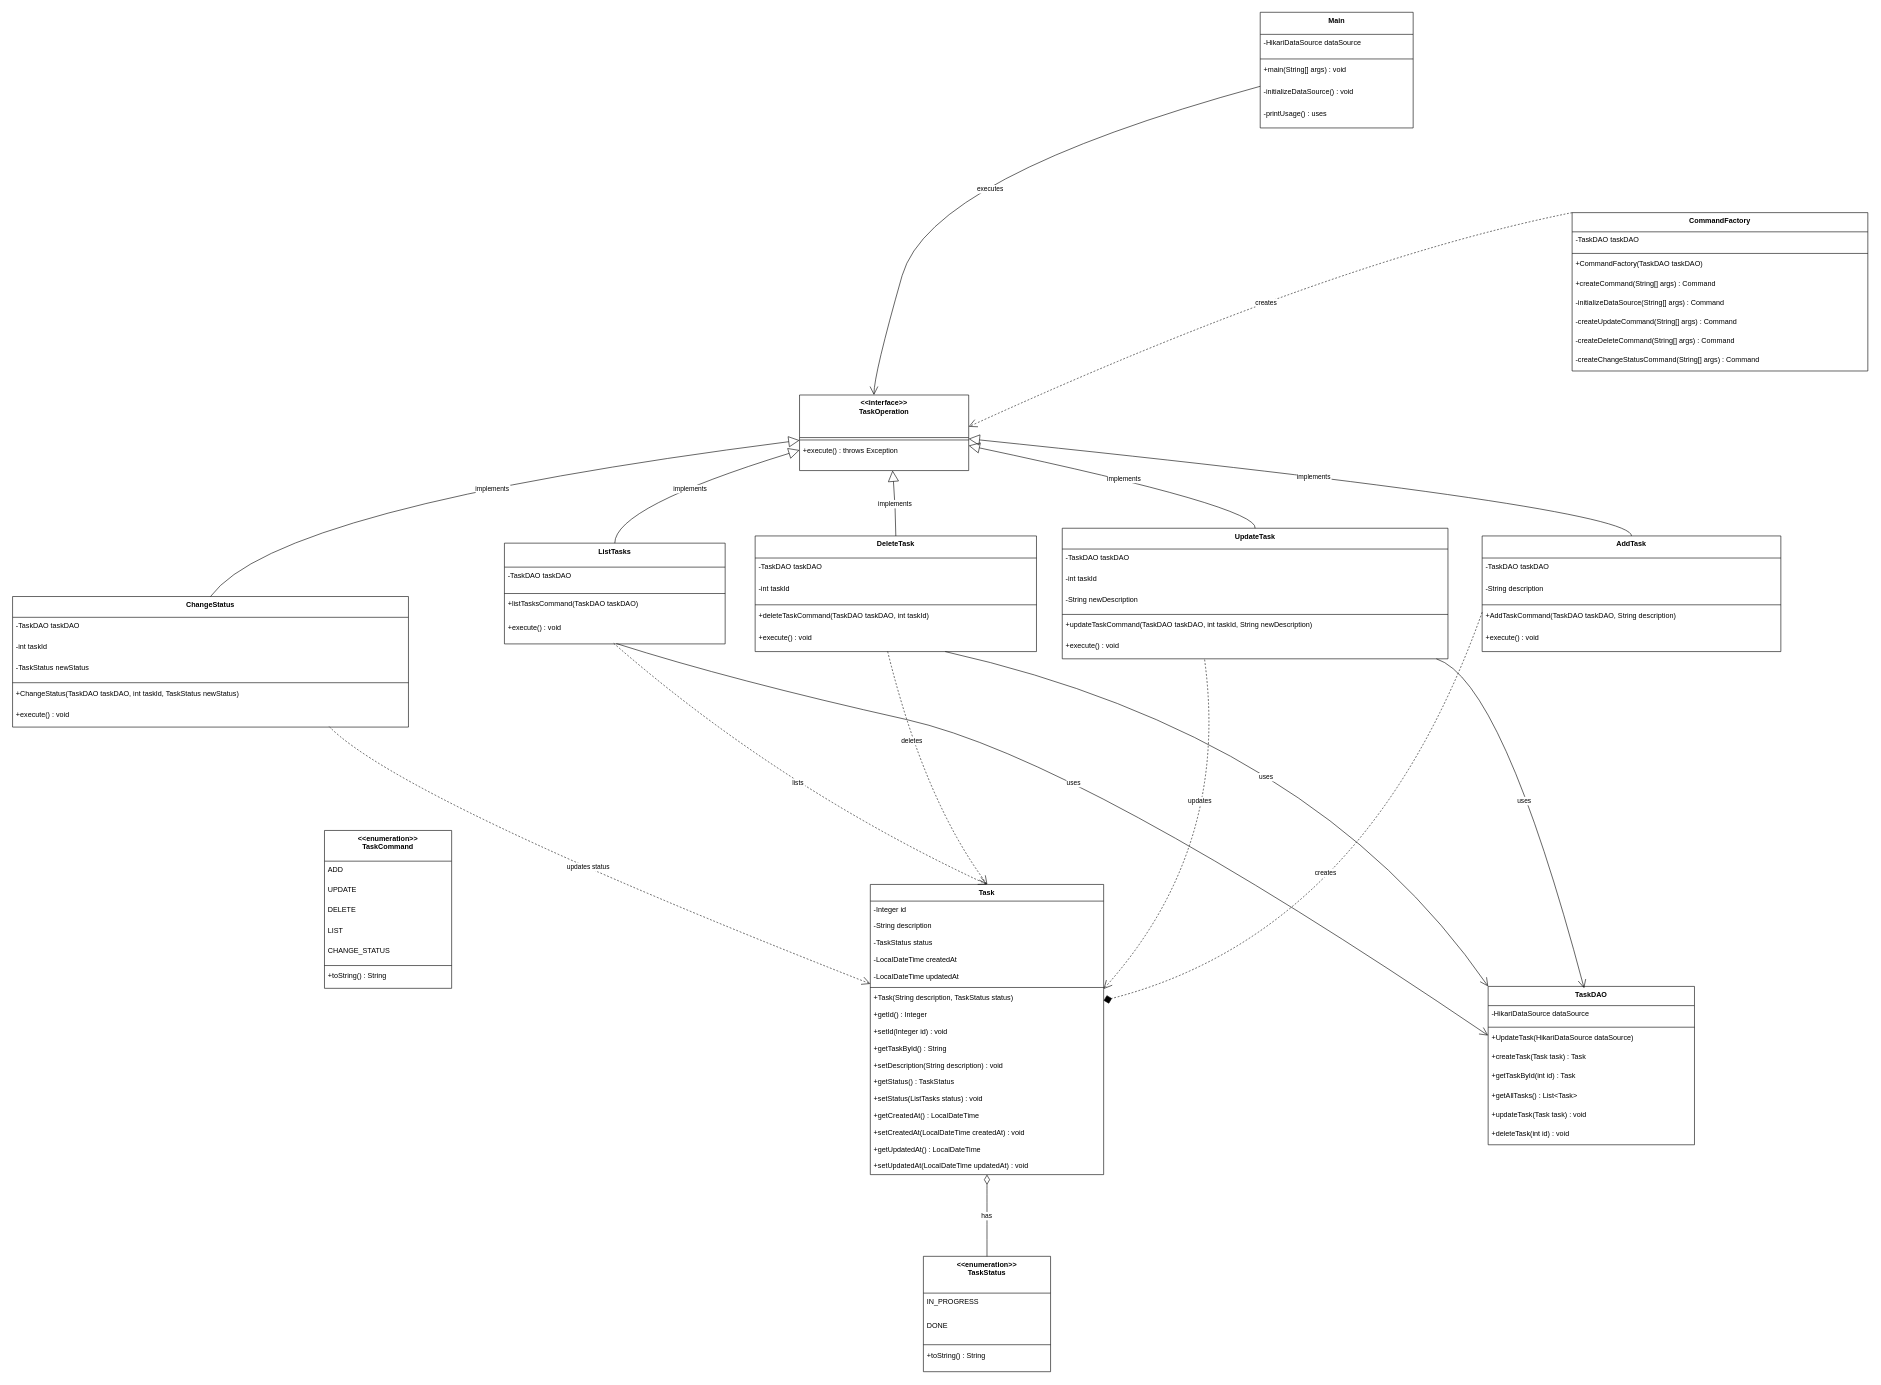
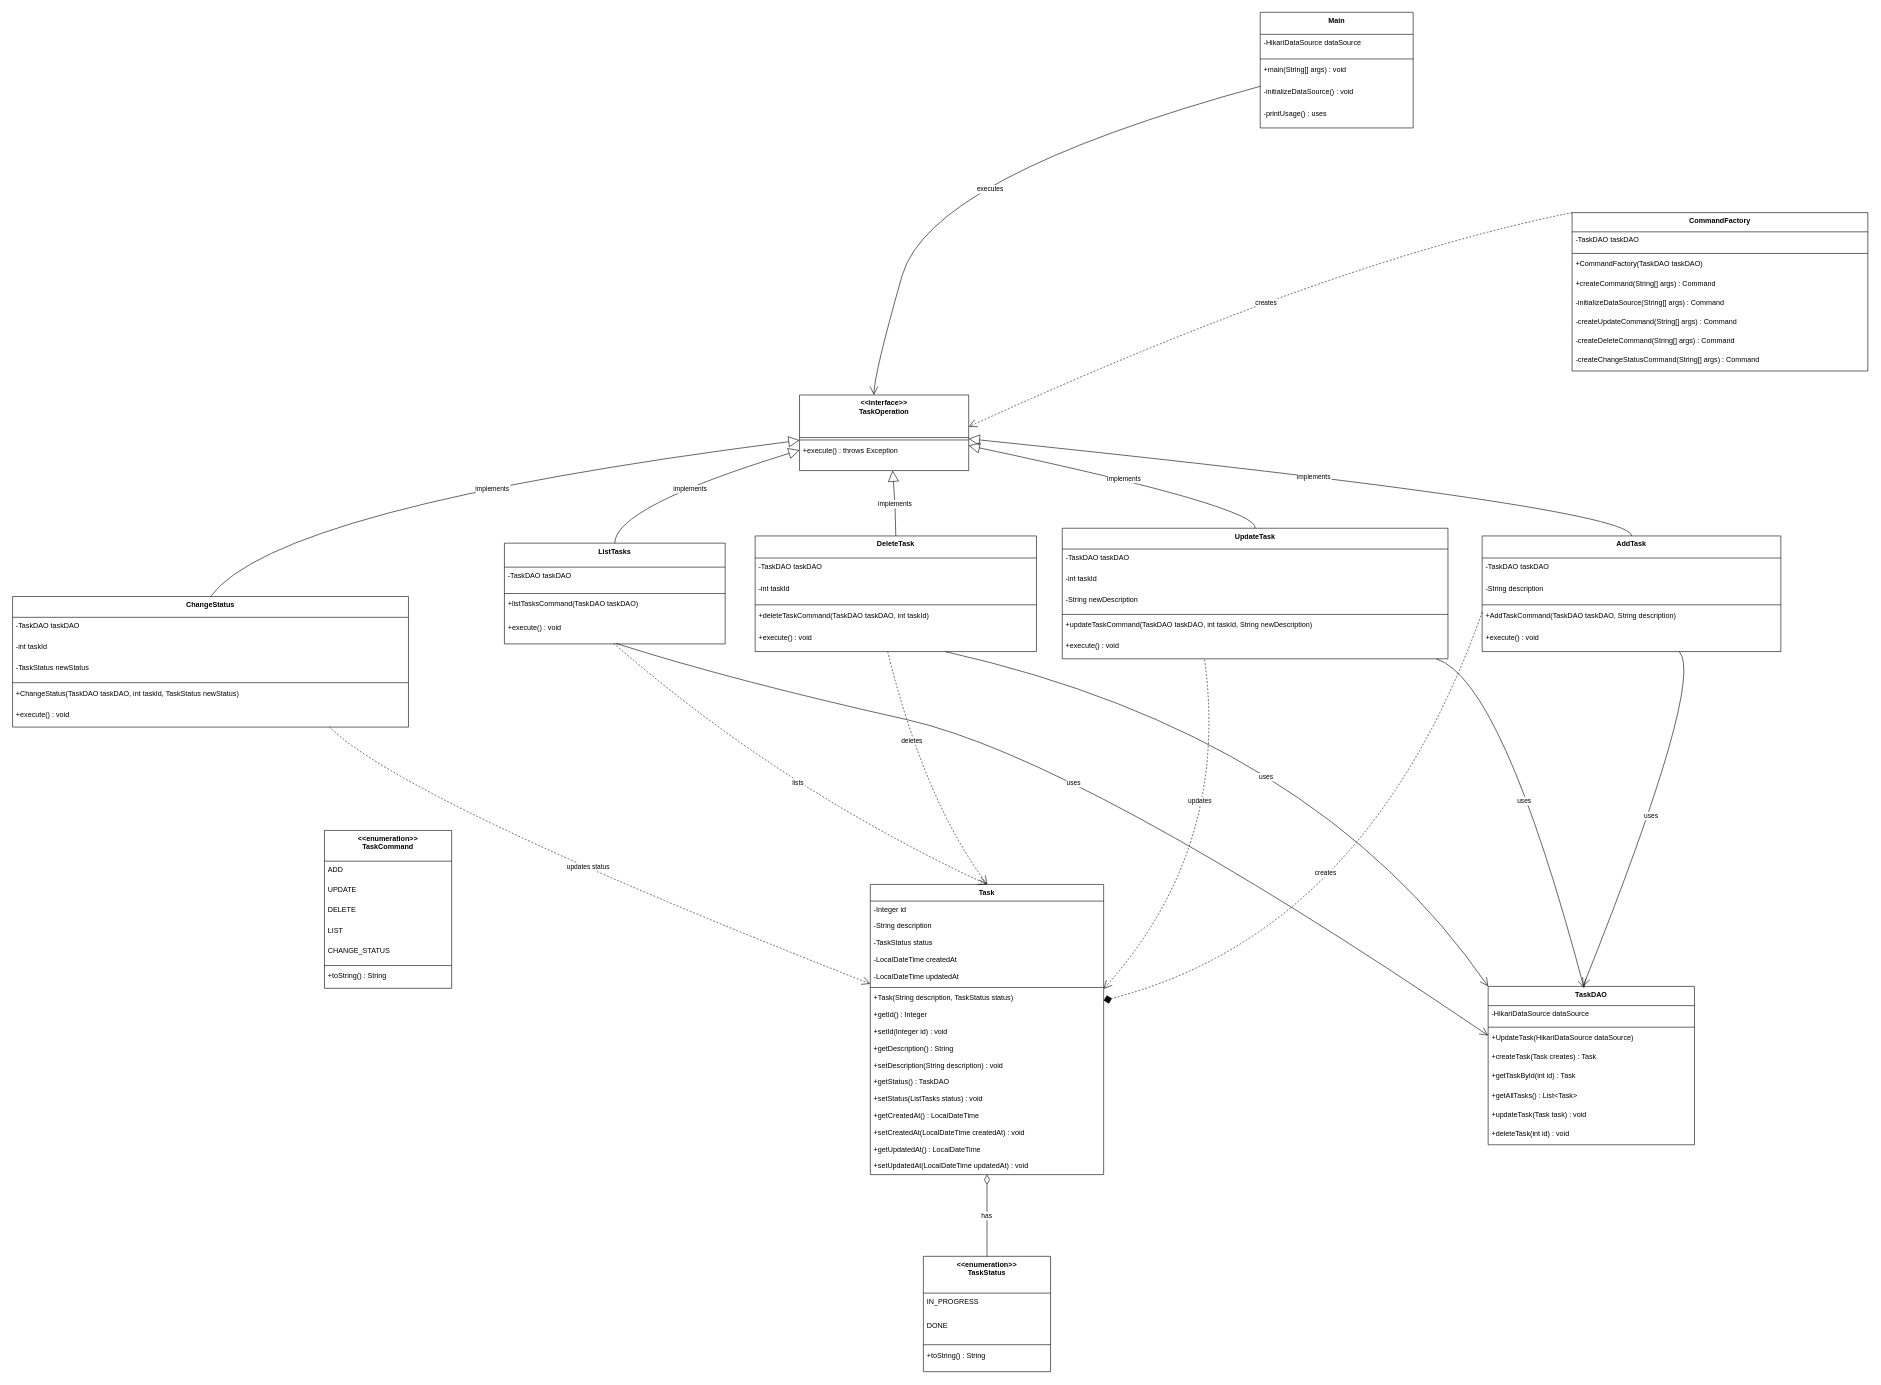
+ <mxCell id="97" value="uses" style="curved=1;startArrow=none;endArrow=open;endSize=12;exitX=0.66;exitY=1;entryX=0.46;entryY=0;rounded=0;" parent="1" source="60" target="36" edge="1"><mxGeometry relative="1" as="geometry"><Array as="points"><mxPoint x="2842" y="1134" /></Array></mxGeometry></mxCell>
- <mxCell id="28" value="+getTaskById() : String" style="text;strokeColor=none;fillColor=none;align=left;verticalAlign=top;spacingLeft=4;spacingRight=4;overflow=hidden;rotatable=0;points=[[0,0.5],[1,0.5]];portConstraint=eastwest;" parent="18" vertex="1"><mxGeometry y="259.765" width="389" height="28" as="geometry" /></mxCell>
+ <mxCell id="28" value="+getDescription() : String" style="text;strokeColor=none;fillColor=none;align=left;verticalAlign=top;spacingLeft=4;spacingRight=4;overflow=hidden;rotatable=0;points=[[0,0.5],[1,0.5]];portConstraint=eastwest;" parent="18" vertex="1"><mxGeometry y="259.765" width="389" height="28" as="geometry" /></mxCell>
- <mxCell id="40" value="+createTask(Task task) : Task" style="text;strokeColor=none;fillColor=none;align=left;verticalAlign=top;spacingLeft=4;spacingRight=4;overflow=hidden;rotatable=0;points=[[0,0.5],[1,0.5]];portConstraint=eastwest;" parent="36" vertex="1"><mxGeometry y="104" width="344" height="32" as="geometry" /></mxCell>
+ <mxCell id="40" value="+createTask(Task creates) : Task" style="text;strokeColor=none;fillColor=none;align=left;verticalAlign=top;spacingLeft=4;spacingRight=4;overflow=hidden;rotatable=0;points=[[0,0.5],[1,0.5]];portConstraint=eastwest;" parent="36" vertex="1"><mxGeometry y="104" width="344" height="32" as="geometry" /></mxCell>
- <mxCell id="30" value="+getStatus() : TaskStatus" style="text;strokeColor=none;fillColor=none;align=left;verticalAlign=top;spacingLeft=4;spacingRight=4;overflow=hidden;rotatable=0;points=[[0,0.5],[1,0.5]];portConstraint=eastwest;" parent="18" vertex="1"><mxGeometry y="315.765" width="389" height="28" as="geometry" /></mxCell>
+ <mxCell id="30" value="+getStatus() : TaskDAO" style="text;strokeColor=none;fillColor=none;align=left;verticalAlign=top;spacingLeft=4;spacingRight=4;overflow=hidden;rotatable=0;points=[[0,0.5],[1,0.5]];portConstraint=eastwest;" parent="18" vertex="1"><mxGeometry y="315.765" width="389" height="28" as="geometry" /></mxCell>
